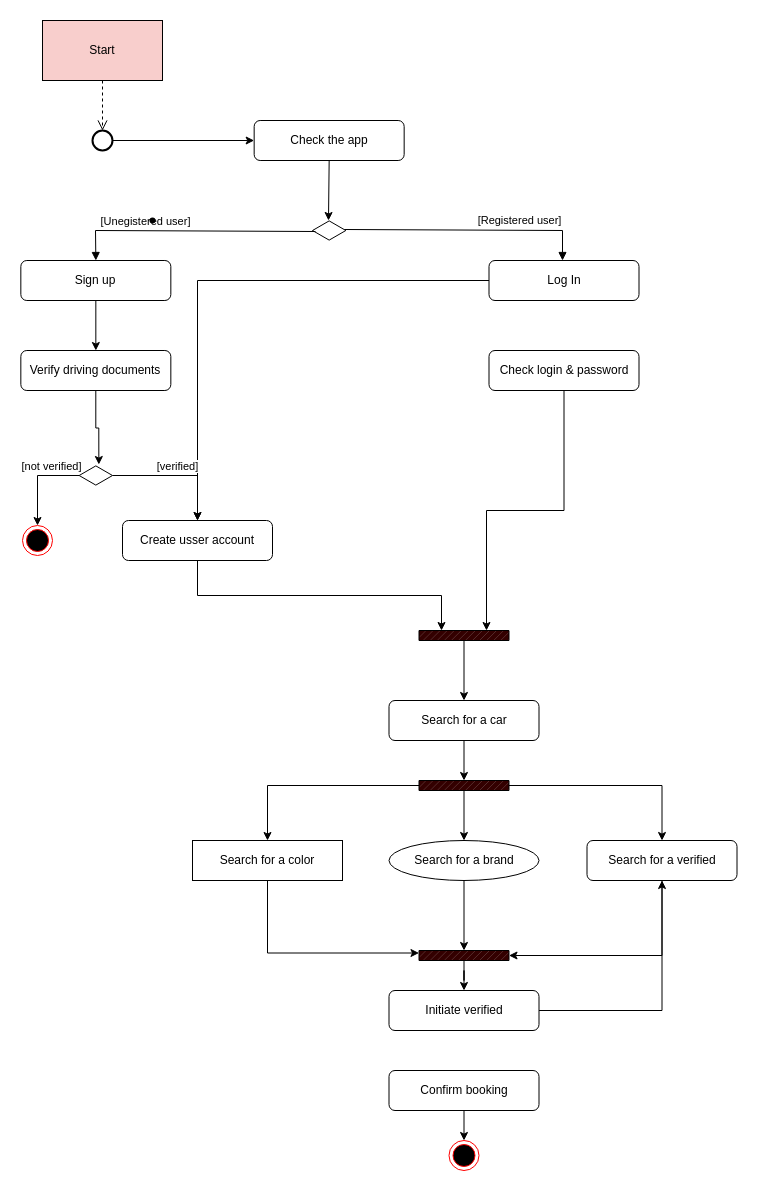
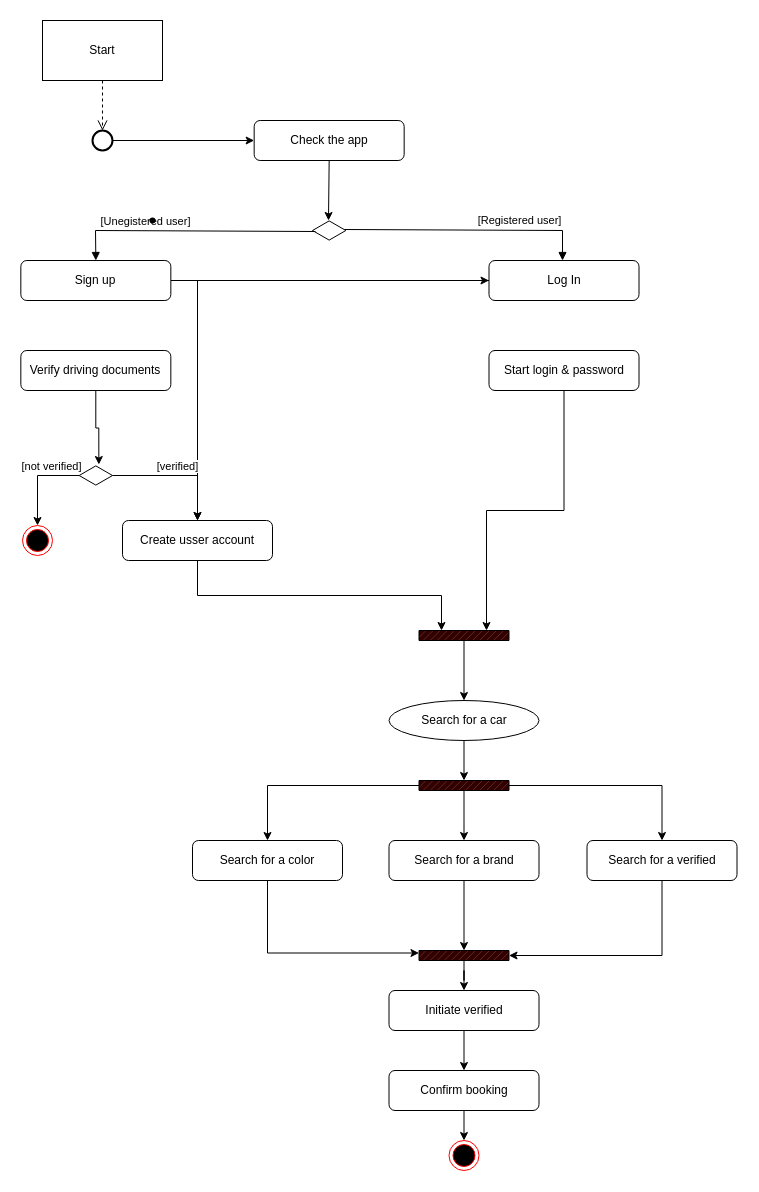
- <mxCell id="2" value="Start" style="rounded=0;whiteSpace=wrap;html=1;fillColor=#f8cecc;" vertex="1" parent="1"><mxGeometry x="42" y="20" width="120" height="60" as="geometry" /></mxCell>
+ <mxCell id="2" value="Start" style="rounded=0;whiteSpace=wrap;html=1;" vertex="1" parent="1"><mxGeometry x="42" y="20" width="120" height="60" as="geometry" /></mxCell>
- <mxCell id="8" style="edgeStyle=orthogonalEdgeStyle;rounded=0;orthogonalLoop=1;jettySize=auto;html=1;" edge="1" parent="1" source="9" target="36"><mxGeometry relative="1" as="geometry" /></mxCell>
+ <mxCell id="8" style="edgeStyle=orthogonalEdgeStyle;rounded=0;orthogonalLoop=1;jettySize=auto;html=1;" edge="1" parent="1" source="9" target="7"><mxGeometry relative="1" as="geometry" /></mxCell>
- <mxCell id="49" value="Check login &amp;amp; password" style="rounded=1;whiteSpace=wrap;html=1;" vertex="1" parent="1"><mxGeometry x="488.5" y="350" width="150" height="40" as="geometry" /></mxCell>
+ <mxCell id="49" value="Start login &amp;amp; password" style="rounded=1;whiteSpace=wrap;html=1;" vertex="1" parent="1"><mxGeometry x="488.5" y="350" width="150" height="40" as="geometry" /></mxCell>
- <mxCell id="14" value="Search for a car" style="rounded=1;whiteSpace=wrap;html=1;" vertex="1" parent="1"><mxGeometry x="388.5" y="700" width="150" height="40" as="geometry" /></mxCell>
+ <mxCell id="14" value="Search for a car" style="ellipse;whiteSpace=wrap;html=1;" vertex="1" parent="1"><mxGeometry x="388.5" y="700" width="150" height="40" as="geometry" /></mxCell>
- <mxCell id="15" value="Search for a color" style="whiteSpace=wrap;html=1;rounded=0;" vertex="1" parent="1"><mxGeometry x="192" y="840" width="150" height="40" as="geometry" /></mxCell>
+ <mxCell id="15" value="Search for a color" style="rounded=1;whiteSpace=wrap;html=1;" vertex="1" parent="1"><mxGeometry x="192" y="840" width="150" height="40" as="geometry" /></mxCell>
- <mxCell id="16" value="Search for a brand" style="ellipse;whiteSpace=wrap;html=1;" vertex="1" parent="1"><mxGeometry x="388.5" y="840" width="150" height="40" as="geometry" /></mxCell>
+ <mxCell id="16" value="Search for a brand" style="rounded=1;whiteSpace=wrap;html=1;" vertex="1" parent="1"><mxGeometry x="388.5" y="840" width="150" height="40" as="geometry" /></mxCell>
- <mxCell id="28" style="edgeStyle=orthogonalEdgeStyle;rounded=0;orthogonalLoop=1;jettySize=auto;html=1;" edge="1" parent="1" source="29" target="17"><mxGeometry relative="1" as="geometry" /></mxCell>
+ <mxCell id="28" style="edgeStyle=orthogonalEdgeStyle;rounded=0;orthogonalLoop=1;jettySize=auto;html=1;entryX=0.5;entryY=0;entryDx=0;entryDy=0;" edge="1" parent="1" source="29" target="31"><mxGeometry relative="1" as="geometry" /></mxCell>
